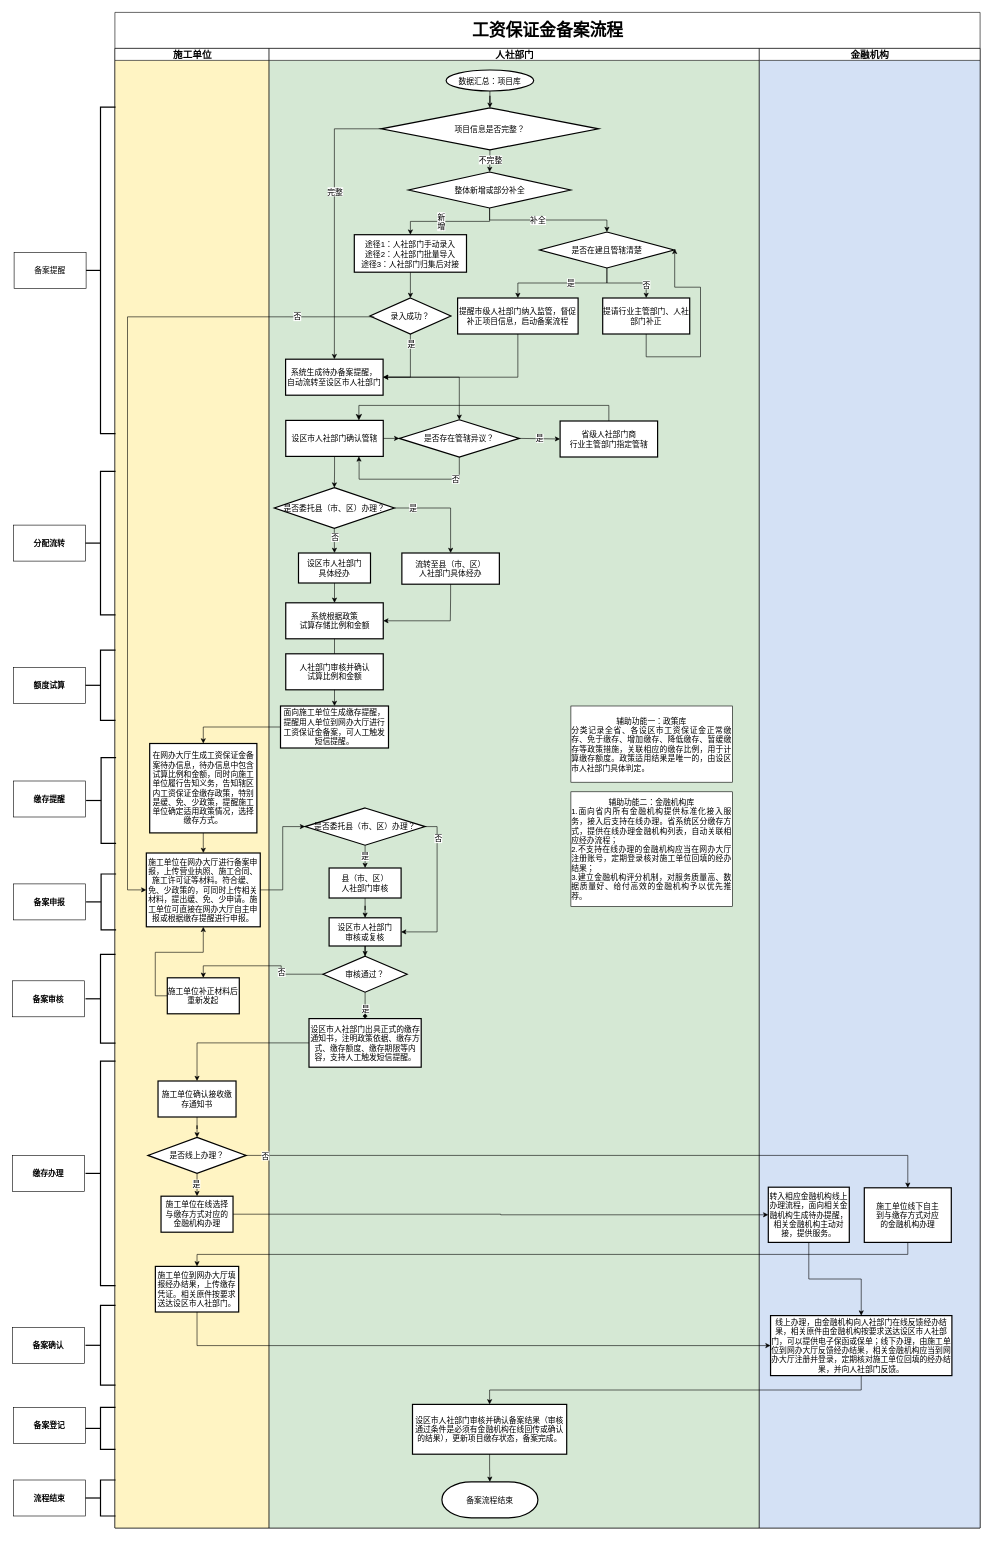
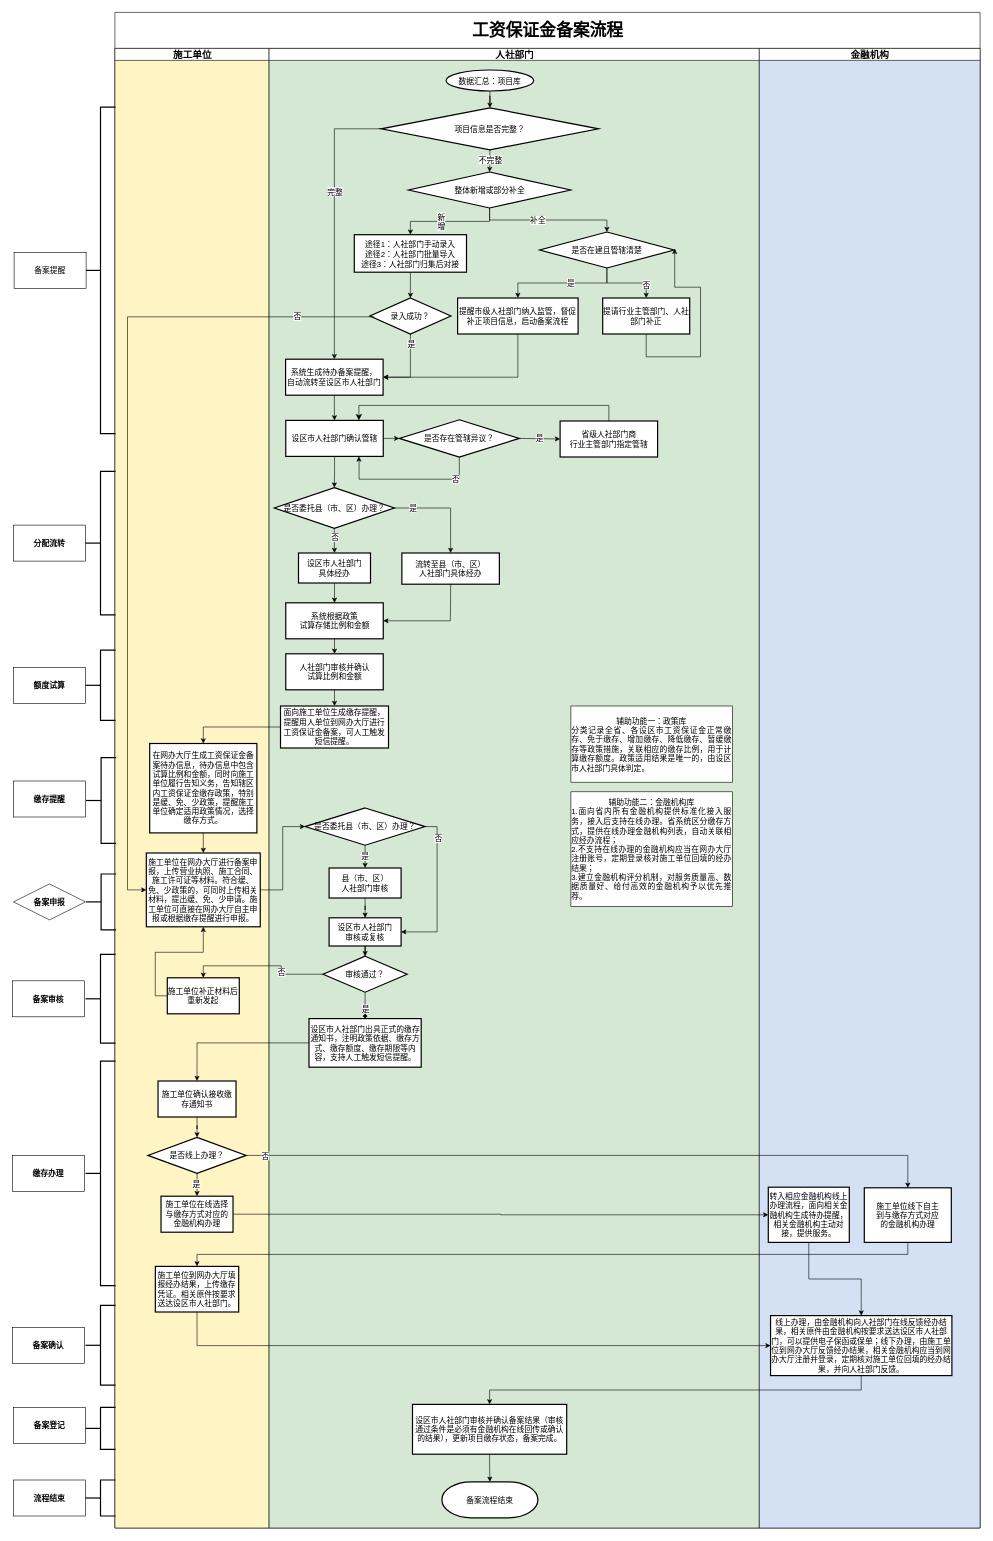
- <mxCell id="21" style="edgeStyle=orthogonalEdgeStyle;rounded=0;orthogonalLoop=1;jettySize=auto;html=1;fontSize=13;fontFamily=Helvetica;" parent="16" source="22" target="71" edge="1"><mxGeometry relative="1" as="geometry" /></mxCell>
+ <mxCell id="21" style="edgeStyle=orthogonalEdgeStyle;rounded=0;orthogonalLoop=1;jettySize=auto;html=1;entryX=0.5;entryY=0;entryDx=0;entryDy=0;fontSize=13;fontFamily=Helvetica;" parent="16" source="22" target="53" edge="1"><mxGeometry relative="1" as="geometry" /></mxCell>
- <mxCell id="78" value="" style="endArrow=none;html=1;rounded=0;entryX=0.5;entryY=0;entryDx=0;entryDy=0;exitX=0.5;exitY=1;exitDx=0;exitDy=0;" parent="16" source="70" target="76" edge="1"><mxGeometry width="50" height="50" relative="1" as="geometry"><mxPoint x="77" y="1010" as="sourcePoint" /><mxPoint x="127" y="960" as="targetPoint" /></mxGeometry></mxCell>
+ <mxCell id="78" value="" style="endArrow=classic;html=1;rounded=0;entryX=0.5;entryY=0;entryDx=0;entryDy=0;exitX=0.5;exitY=1;exitDx=0;exitDy=0;" parent="16" source="70" target="76" edge="1"><mxGeometry width="50" height="50" relative="1" as="geometry"><mxPoint x="77" y="1010" as="sourcePoint" /><mxPoint x="127" y="960" as="targetPoint" /></mxGeometry></mxCell>
- <mxCell id="121" value="&lt;p style=&quot;font-size: 13px;&quot; class=&quot;MsoNormal&quot;&gt;&lt;b style=&quot;font-size: 13px;&quot;&gt;&lt;span style=&quot;font-size: 13px;&quot;&gt;备案申报&lt;/span&gt;&lt;/b&gt;&lt;/p&gt;" style="whiteSpace=wrap;html=1;rounded=0;fontSize=13;fontFamily=Helvetica;" parent="1" vertex="1"><mxGeometry x="22" y="1472.5" width="120" height="60" as="geometry" /></mxCell>
+ <mxCell id="121" value="&lt;p style=&quot;font-size: 13px;&quot; class=&quot;MsoNormal&quot;&gt;&lt;b style=&quot;font-size: 13px;&quot;&gt;&lt;span style=&quot;font-size: 13px;&quot;&gt;备案申报&lt;/span&gt;&lt;/b&gt;&lt;/p&gt;" style="rhombus;whiteSpace=wrap;html=1;fontSize=13;fontFamily=Helvetica;" parent="1" vertex="1"><mxGeometry x="22" y="1472.5" width="120" height="60" as="geometry" /></mxCell>
